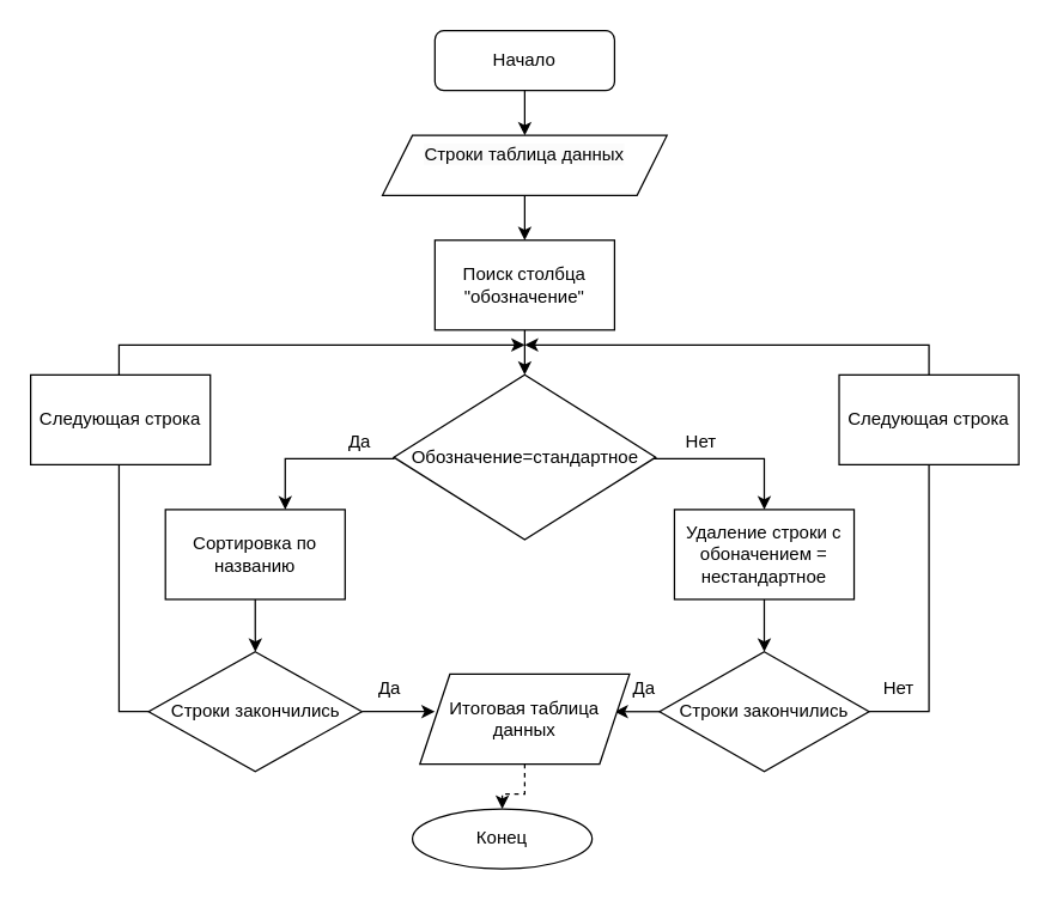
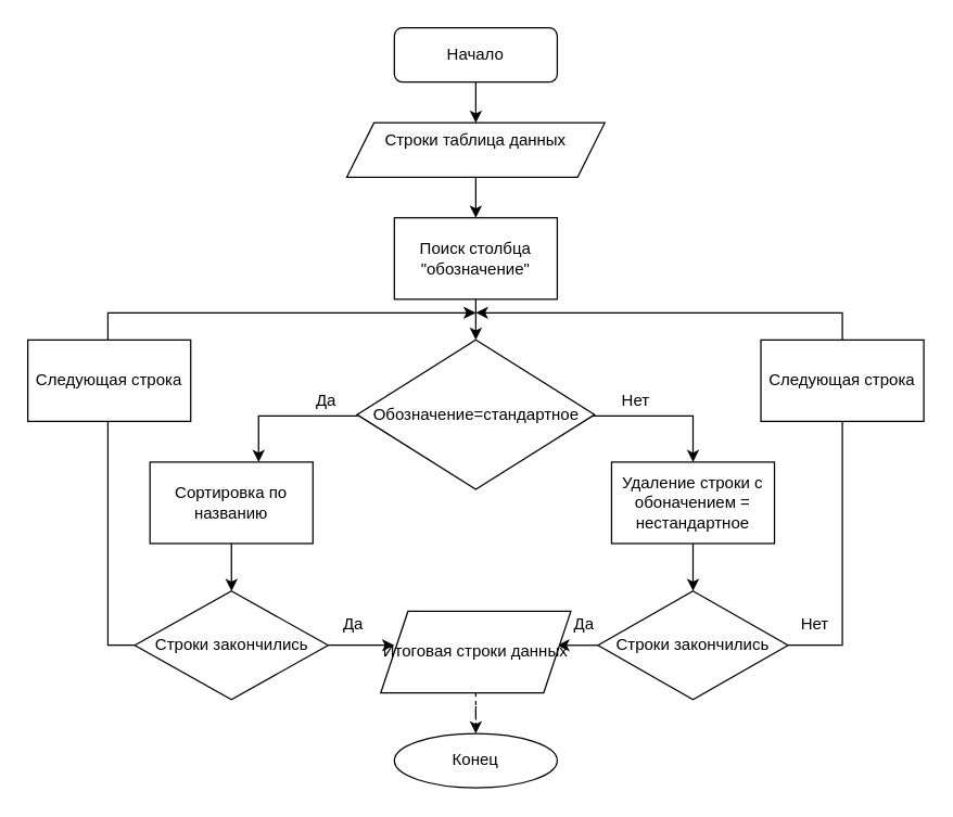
- <mxCell id="29" value="Итоговая таблица данных" style="shape=parallelogram;perimeter=parallelogramPerimeter;whiteSpace=wrap;html=1;fixedSize=1;" vertex="1" parent="1"><mxGeometry x="280" y="450" width="140" height="60" as="geometry" /></mxCell>
+ <mxCell id="29" value="Итоговая строки данных" style="shape=parallelogram;perimeter=parallelogramPerimeter;whiteSpace=wrap;html=1;fixedSize=1;" vertex="1" parent="1"><mxGeometry x="280" y="450" width="140" height="60" as="geometry" /></mxCell>
- <mxCell id="30" value="Конец" style="ellipse;whiteSpace=wrap;html=1;" vertex="1" parent="1"><mxGeometry x="275" y="540" width="120" height="40" as="geometry" /></mxCell>
+ <mxCell id="30" value="Конец" style="ellipse;whiteSpace=wrap;html=1;" vertex="1" parent="1"><mxGeometry x="290" y="540" width="120" height="40" as="geometry" /></mxCell>
